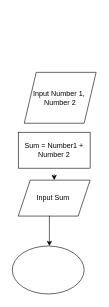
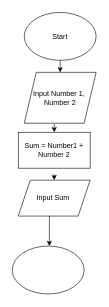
+ <mxCell id="2" value="Start" style="ellipse;whiteSpace=wrap;html=1;" parent="1" vertex="1"><mxGeometry x="40" y="20" width="120" height="80" as="geometry" /></mxCell>
+ <mxCell id="3" value="" style="endArrow=classic;html=1;rounded=0;" parent="1" source="2" target="4" edge="1"><mxGeometry width="50" height="50" relative="1" as="geometry"><mxPoint x="80" y="90" as="sourcePoint" /><mxPoint x="100" y="150" as="targetPoint" /></mxGeometry></mxCell>
+ <mxCell id="5" value="" style="endArrow=classic;html=1;rounded=0;exitX=0.417;exitY=1.017;exitDx=0;exitDy=0;exitPerimeter=0;" parent="1" source="4" target="6" edge="1"><mxGeometry width="50" height="50" relative="1" as="geometry"><mxPoint x="70" y="230" as="sourcePoint" /><mxPoint x="90" y="220" as="targetPoint" /></mxGeometry></mxCell>
